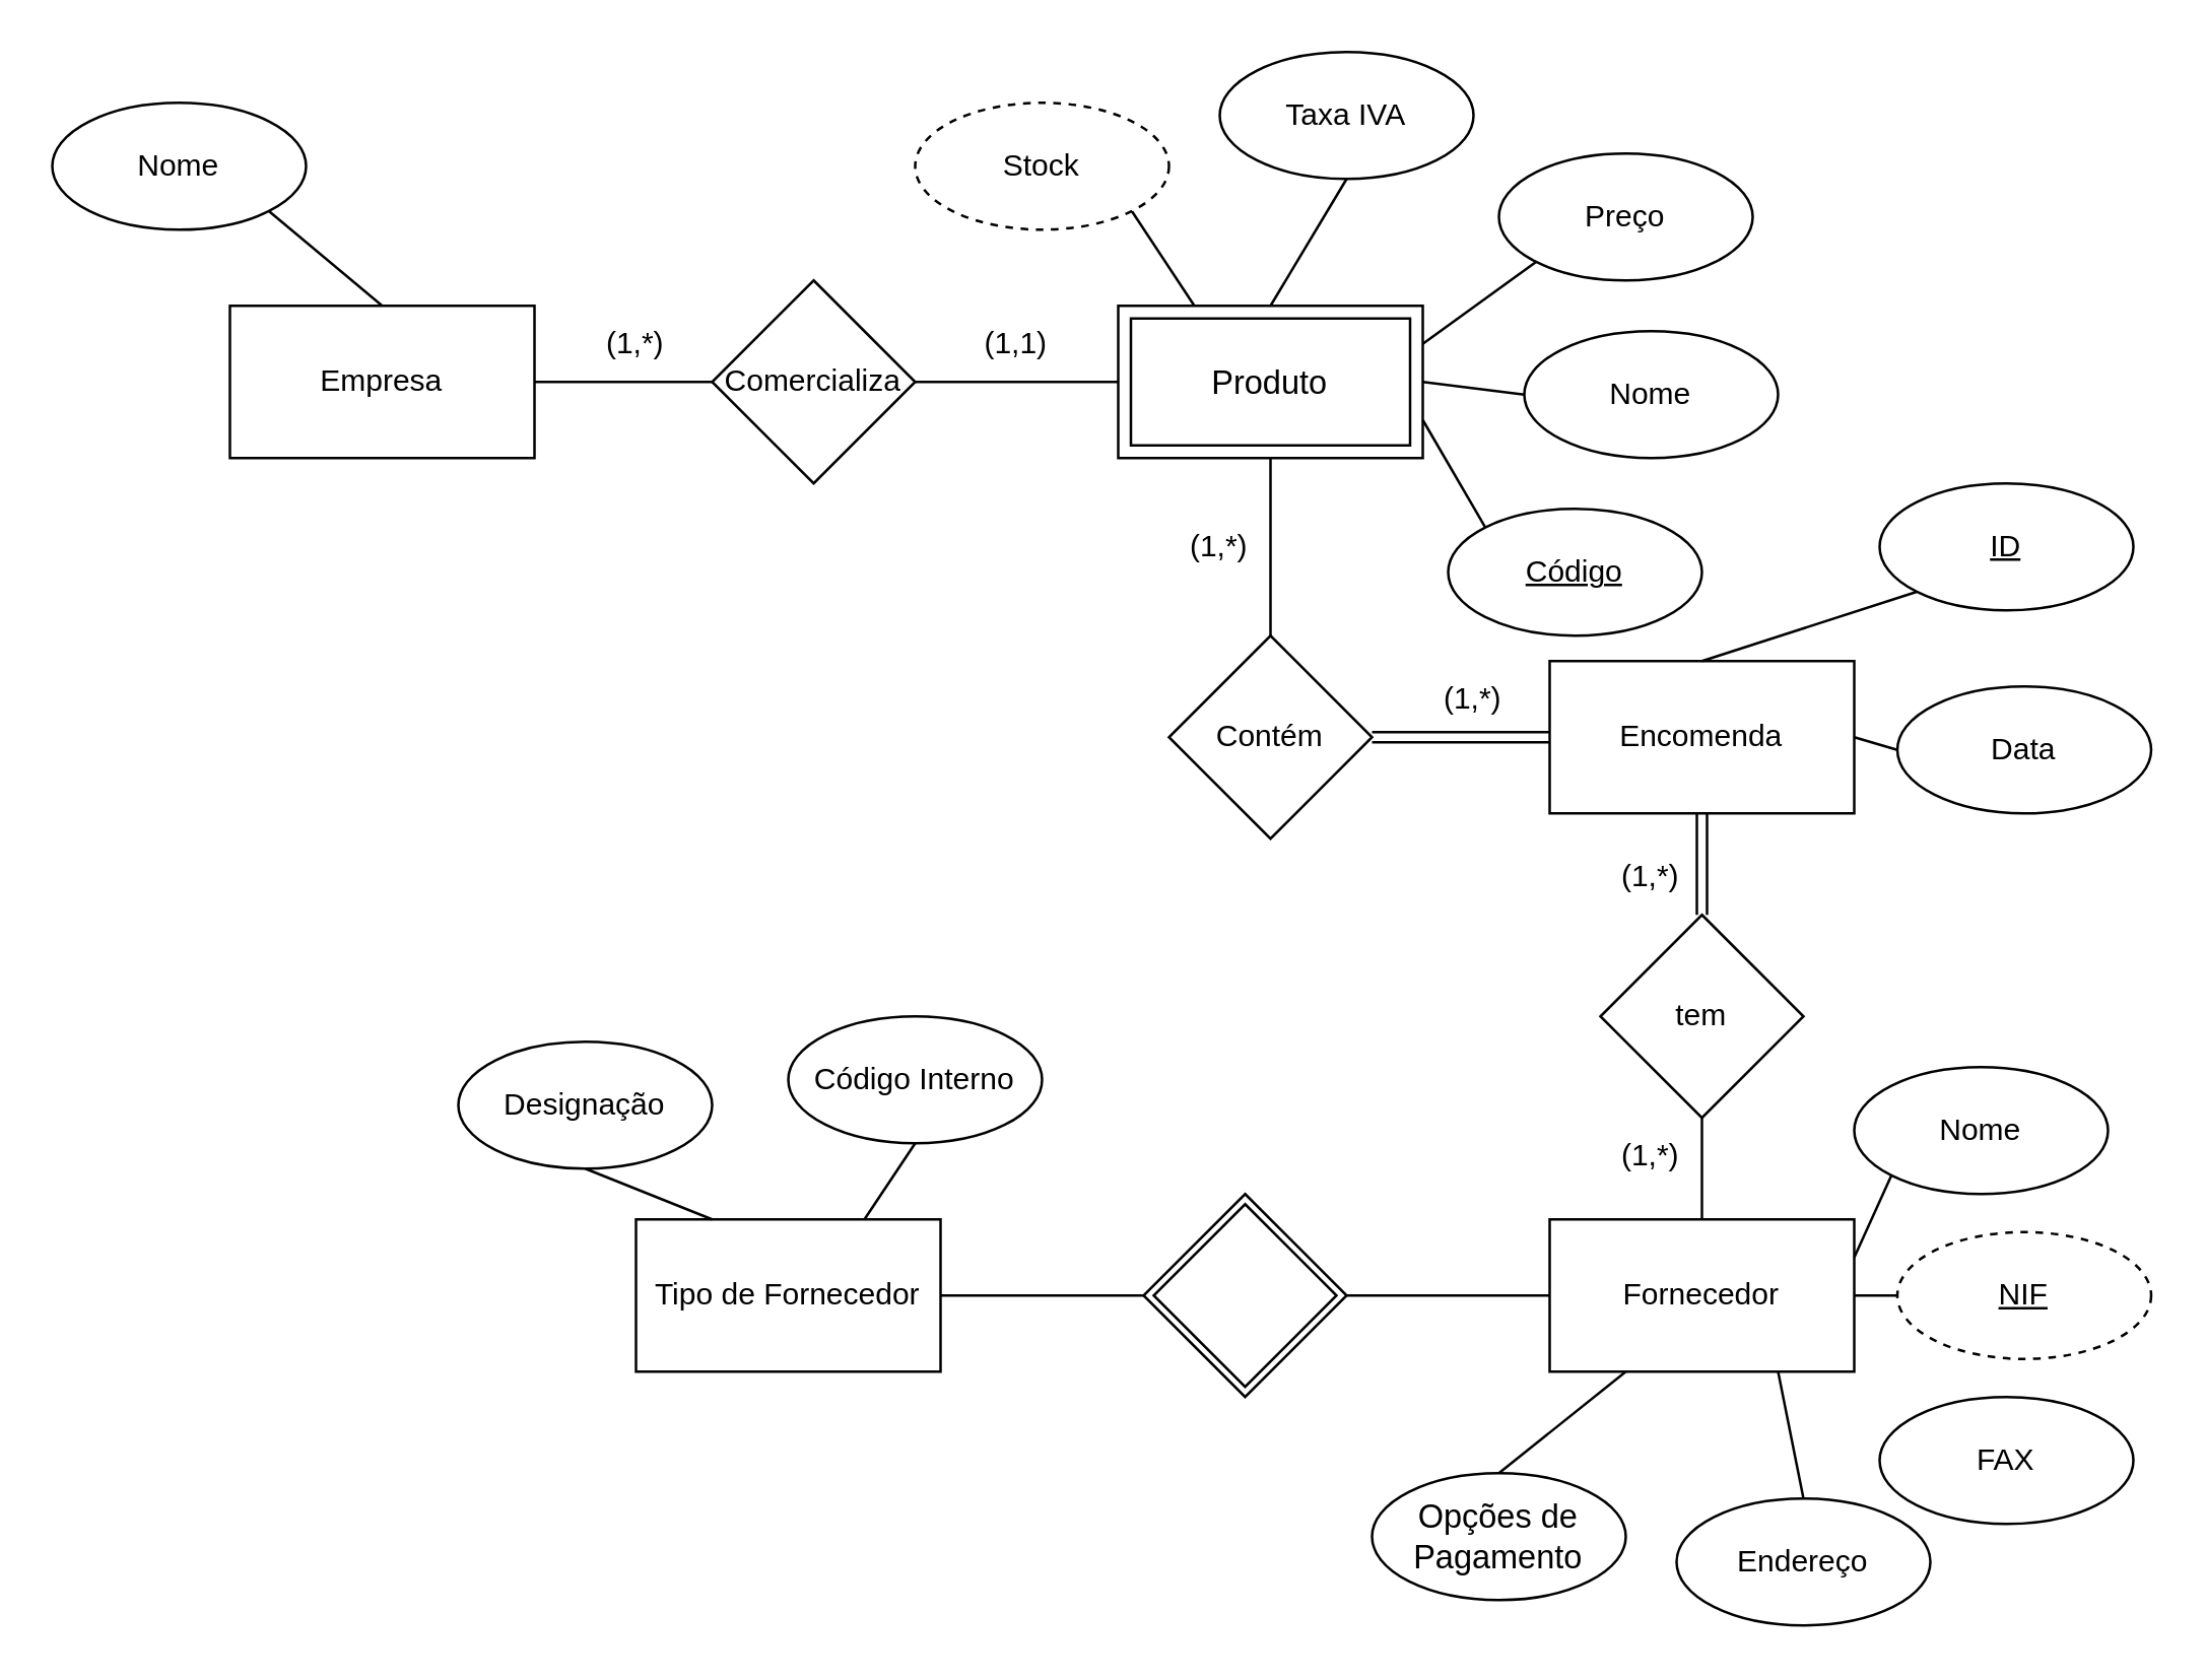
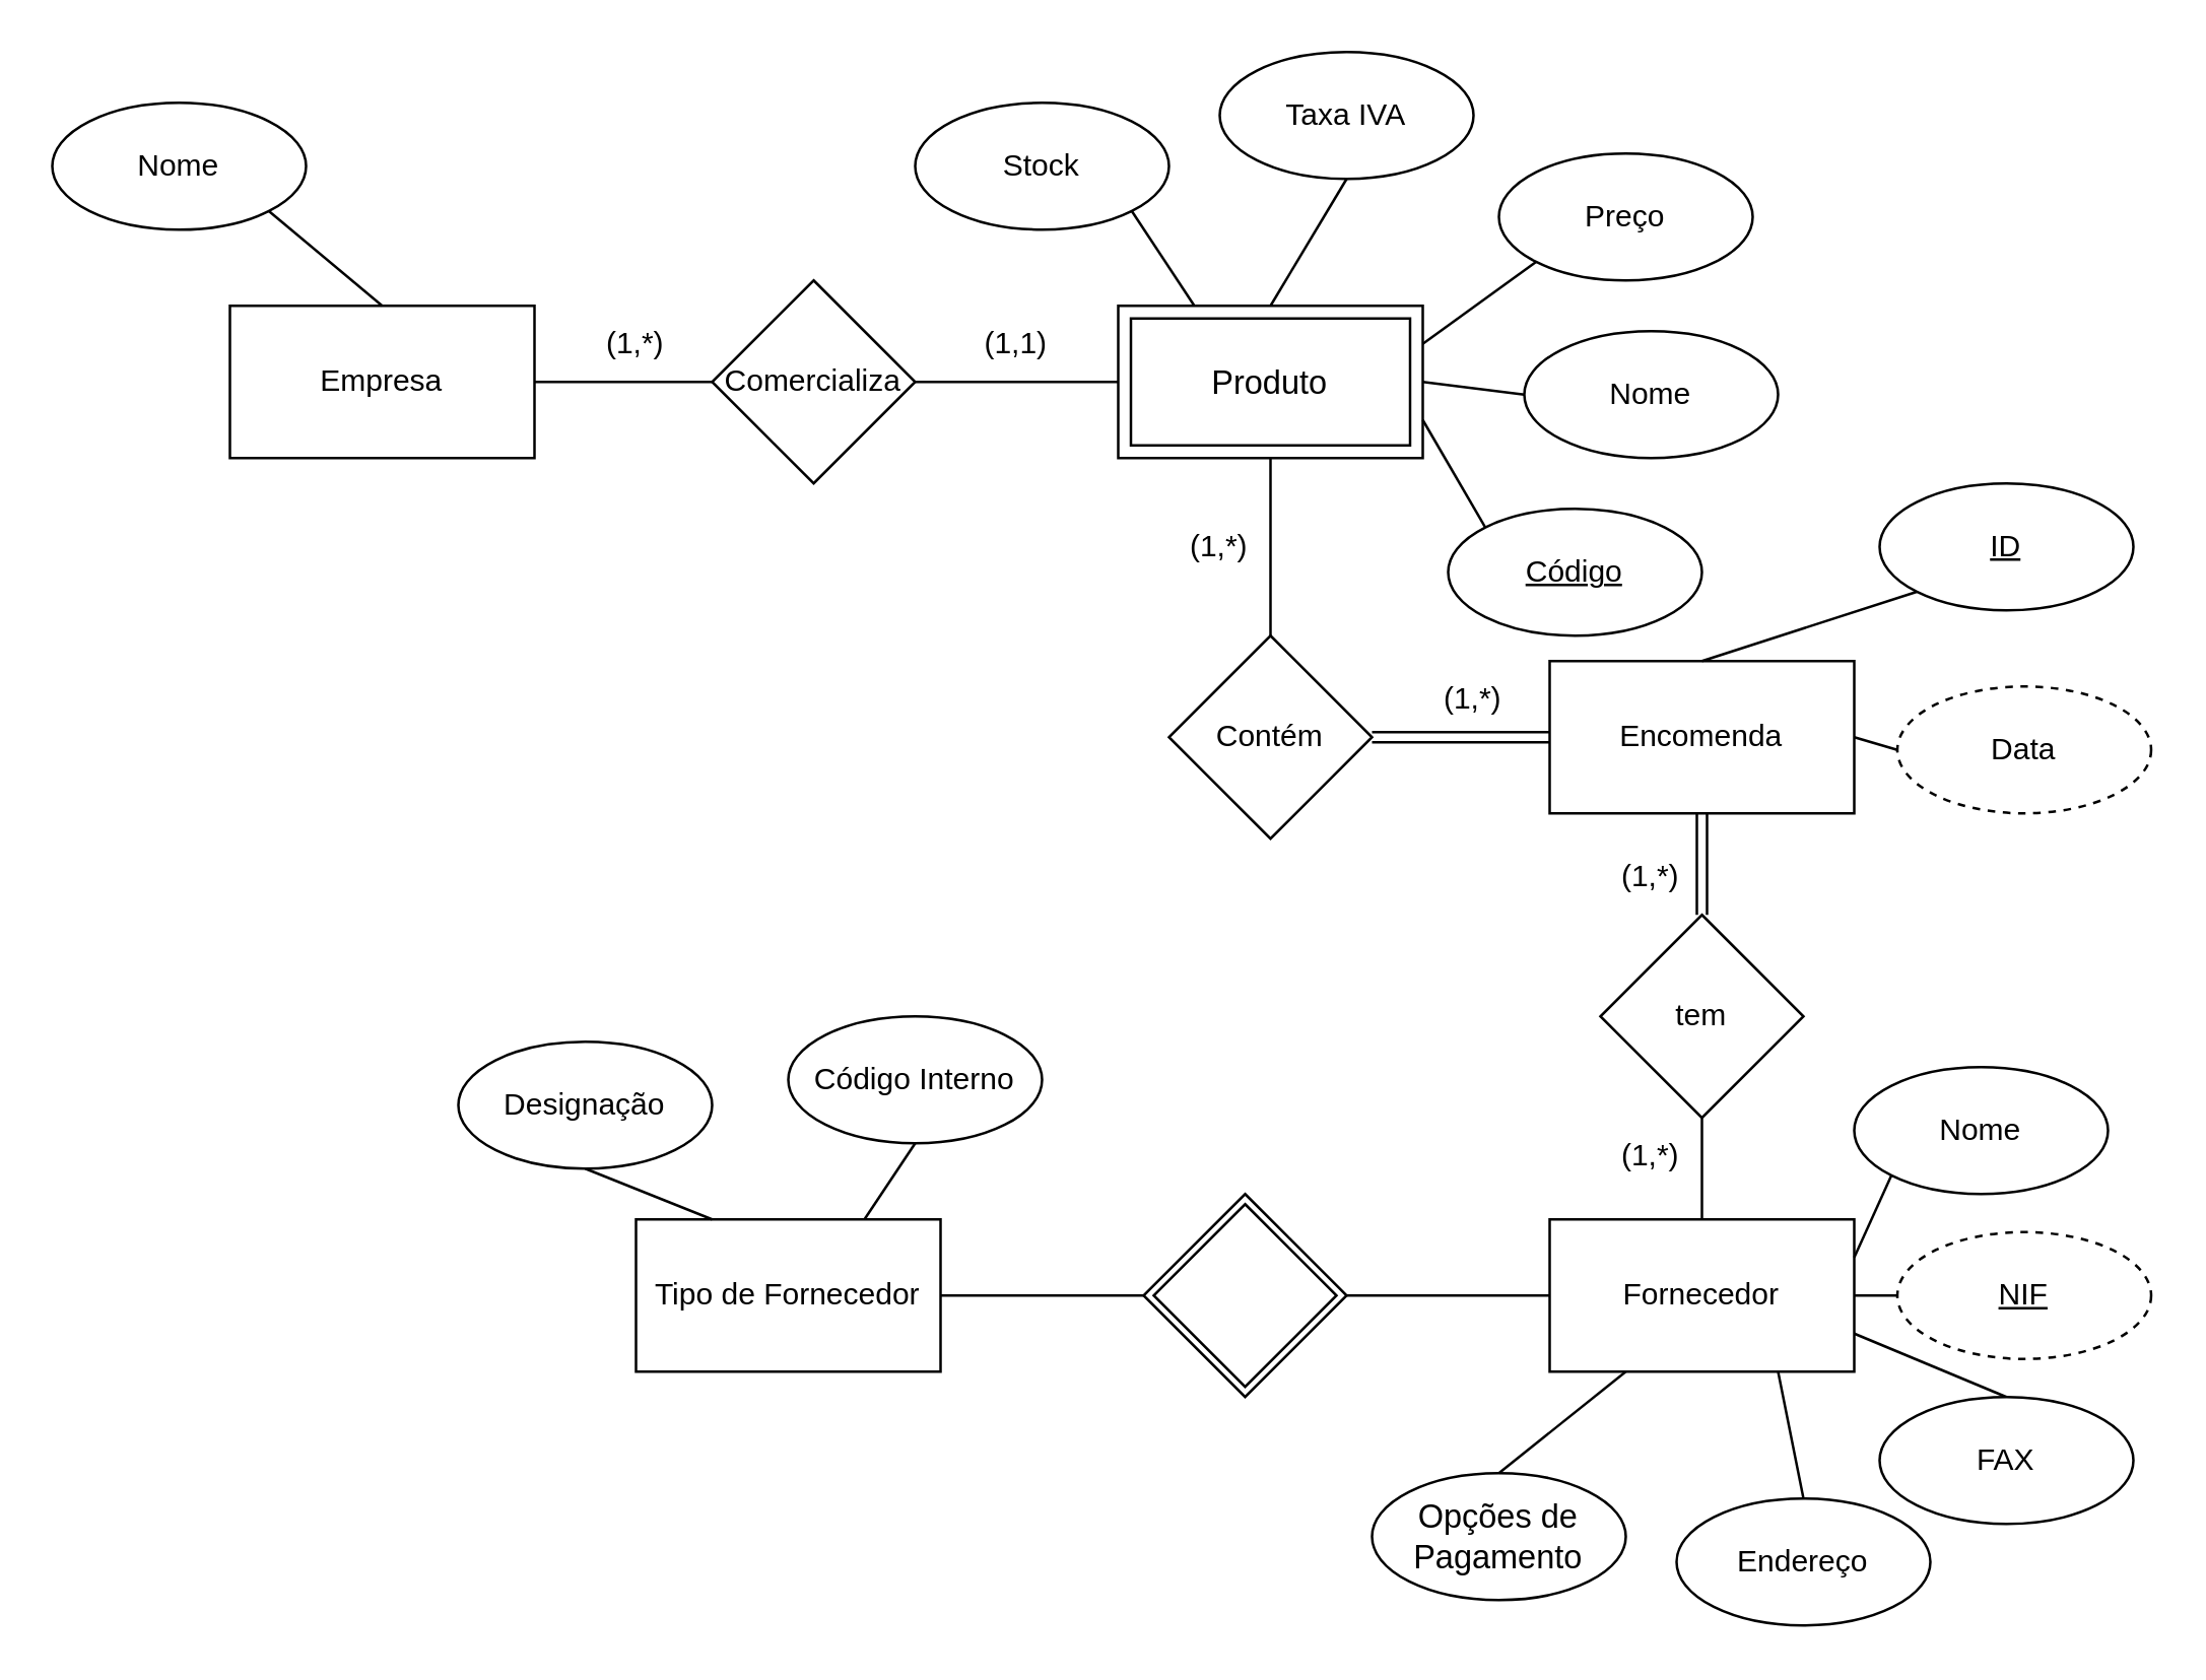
- <mxCell id="11" value="Stock" style="ellipse;whiteSpace=wrap;html=1;dashed=1;" vertex="1" parent="1"><mxGeometry x="360" y="40" width="100" height="50" as="geometry" /></mxCell>
+ <mxCell id="11" value="Stock" style="ellipse;whiteSpace=wrap;html=1;dashed=0;" vertex="1" parent="1"><mxGeometry x="360" y="40" width="100" height="50" as="geometry" /></mxCell>
- <mxCell id="27" value="Data" style="ellipse;whiteSpace=wrap;html=1;" vertex="1" parent="1"><mxGeometry x="747" y="270" width="100" height="50" as="geometry" /></mxCell>
+ <mxCell id="27" value="Data" style="ellipse;whiteSpace=wrap;html=1;dashed=1;" vertex="1" parent="1"><mxGeometry x="747" y="270" width="100" height="50" as="geometry" /></mxCell>
+ <mxCell id="31" style="edgeStyle=none;rounded=0;orthogonalLoop=1;jettySize=auto;html=1;exitX=1;exitY=0.75;exitDx=0;exitDy=0;entryX=0.5;entryY=0;entryDx=0;entryDy=0;endArrow=none;endFill=0;" edge="1" parent="1" source="36" target="39"><mxGeometry relative="1" as="geometry" /></mxCell>
